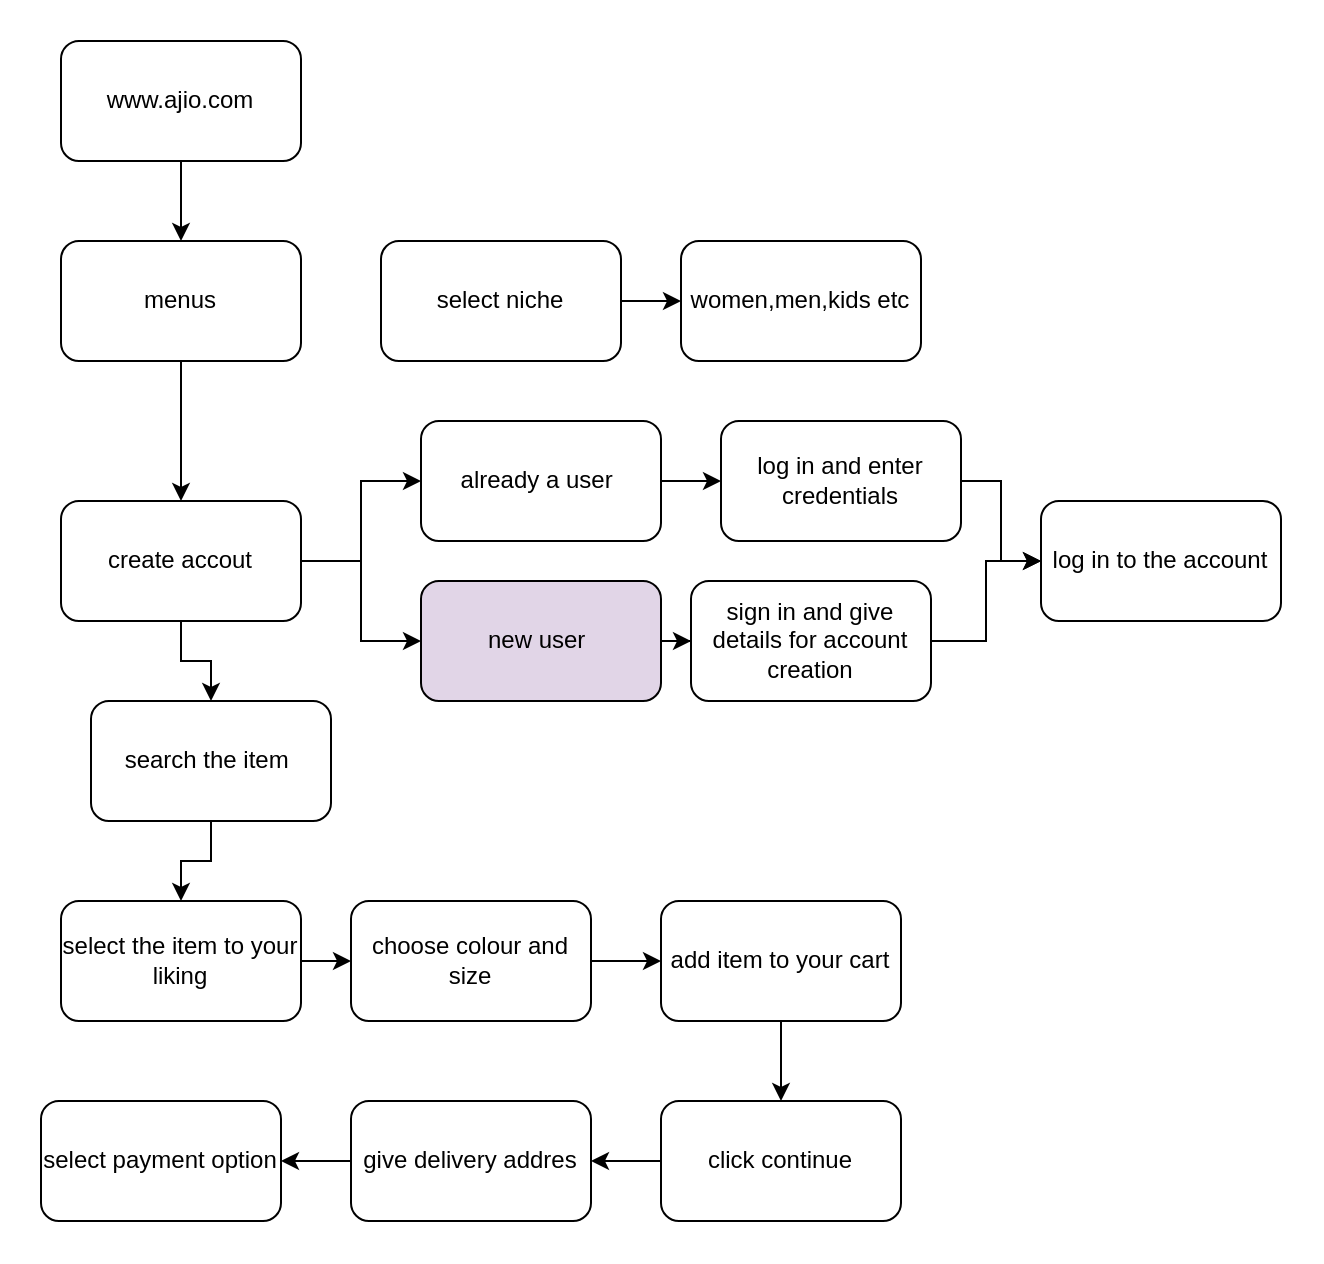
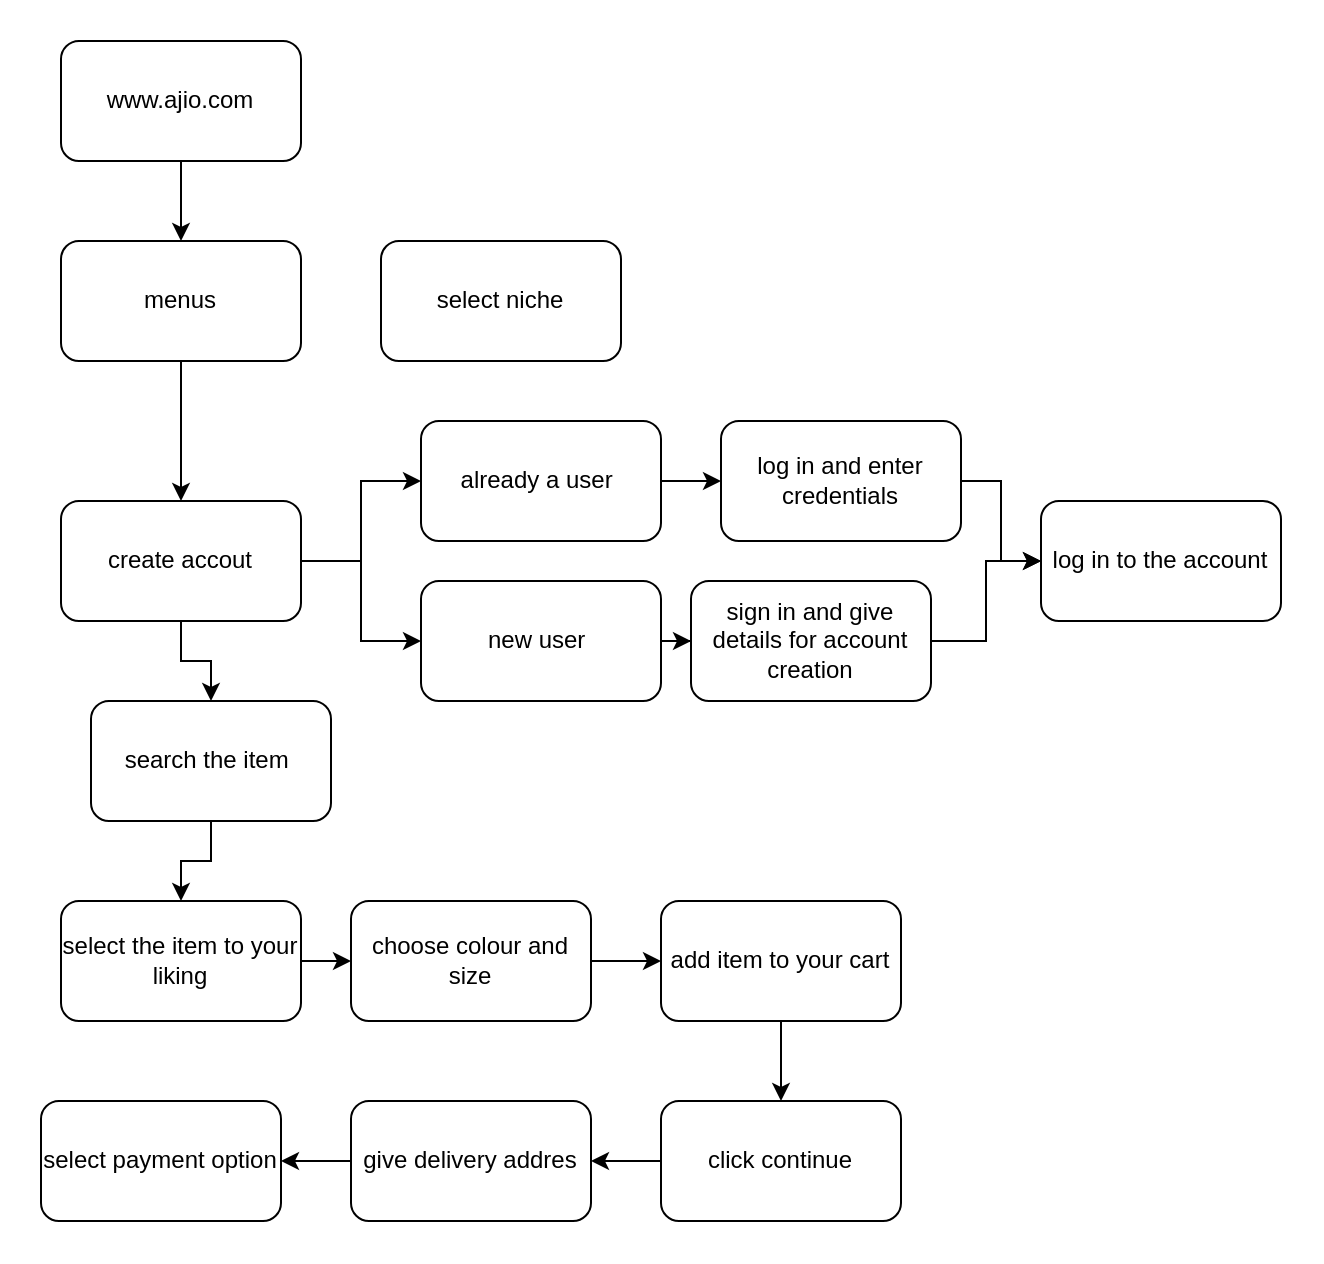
- <mxCell id="4" value="" style="edgeStyle=orthogonalEdgeStyle;rounded=0;orthogonalLoop=1;jettySize=auto;html=1;" edge="1" parent="1" source="5" target="6"><mxGeometry relative="1" as="geometry" /></mxCell>
- <mxCell id="6" value="women,men,kids etc" style="rounded=1;whiteSpace=wrap;html=1;" vertex="1" parent="1"><mxGeometry x="340" y="120" width="120" height="60" as="geometry" /></mxCell>
- <mxCell id="16" value="new user&amp;nbsp;" style="rounded=1;whiteSpace=wrap;html=1;fillColor=#e1d5e7;" vertex="1" parent="1"><mxGeometry x="210" y="290" width="120" height="60" as="geometry" /></mxCell>
+ <mxCell id="16" value="new user&amp;nbsp;" style="rounded=1;whiteSpace=wrap;html=1;" vertex="1" parent="1"><mxGeometry x="210" y="290" width="120" height="60" as="geometry" /></mxCell>
